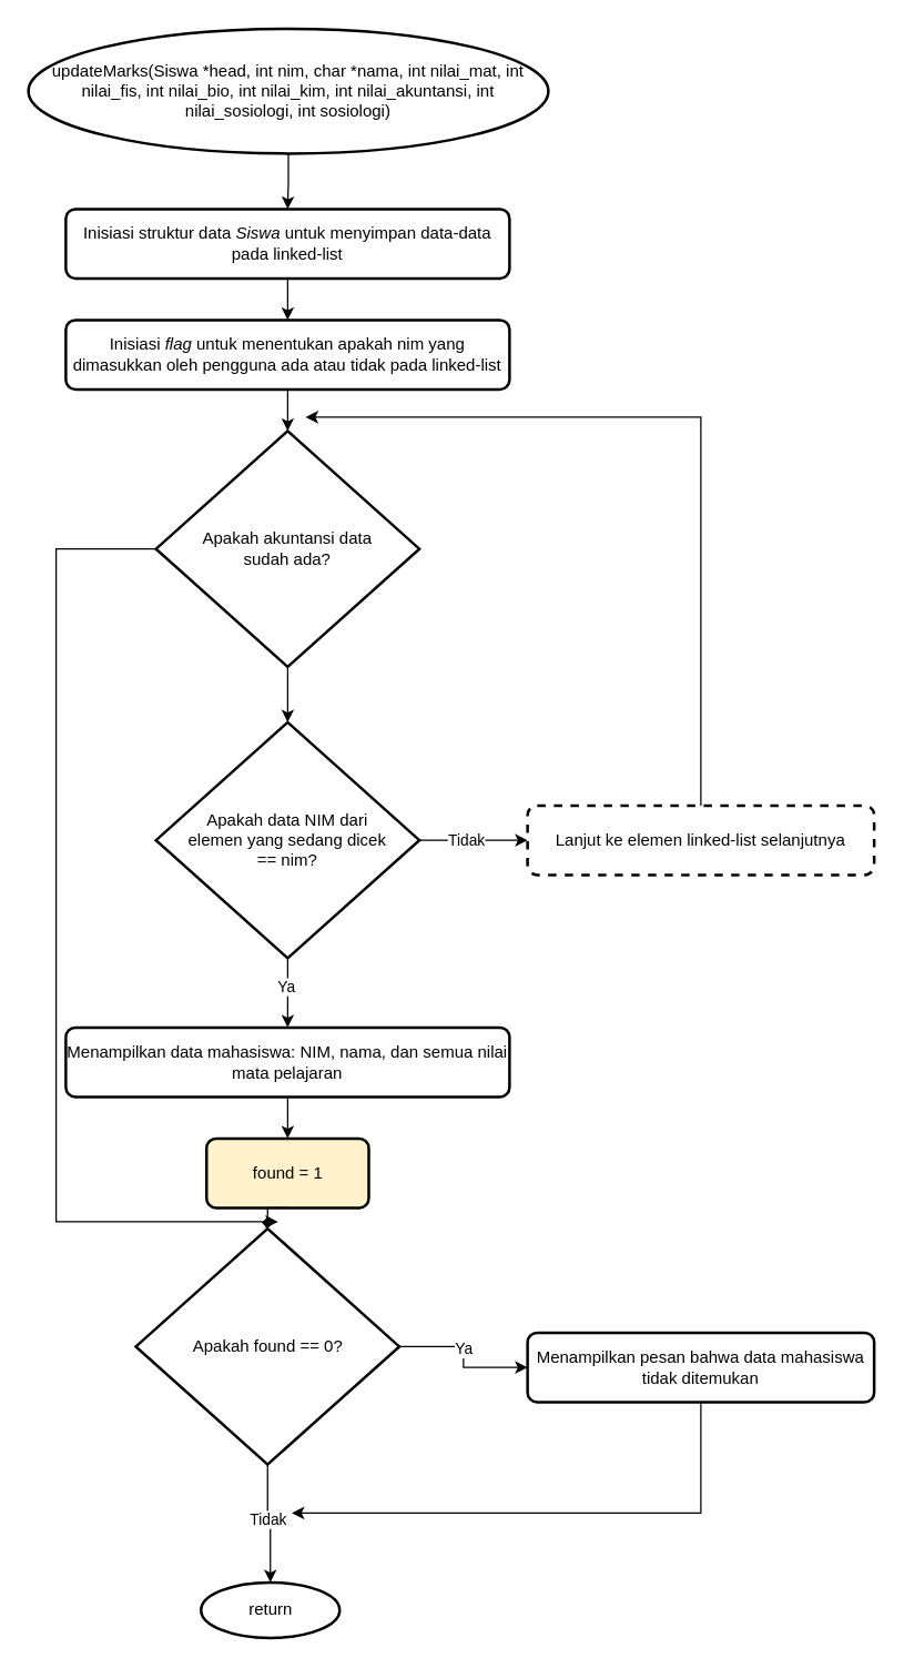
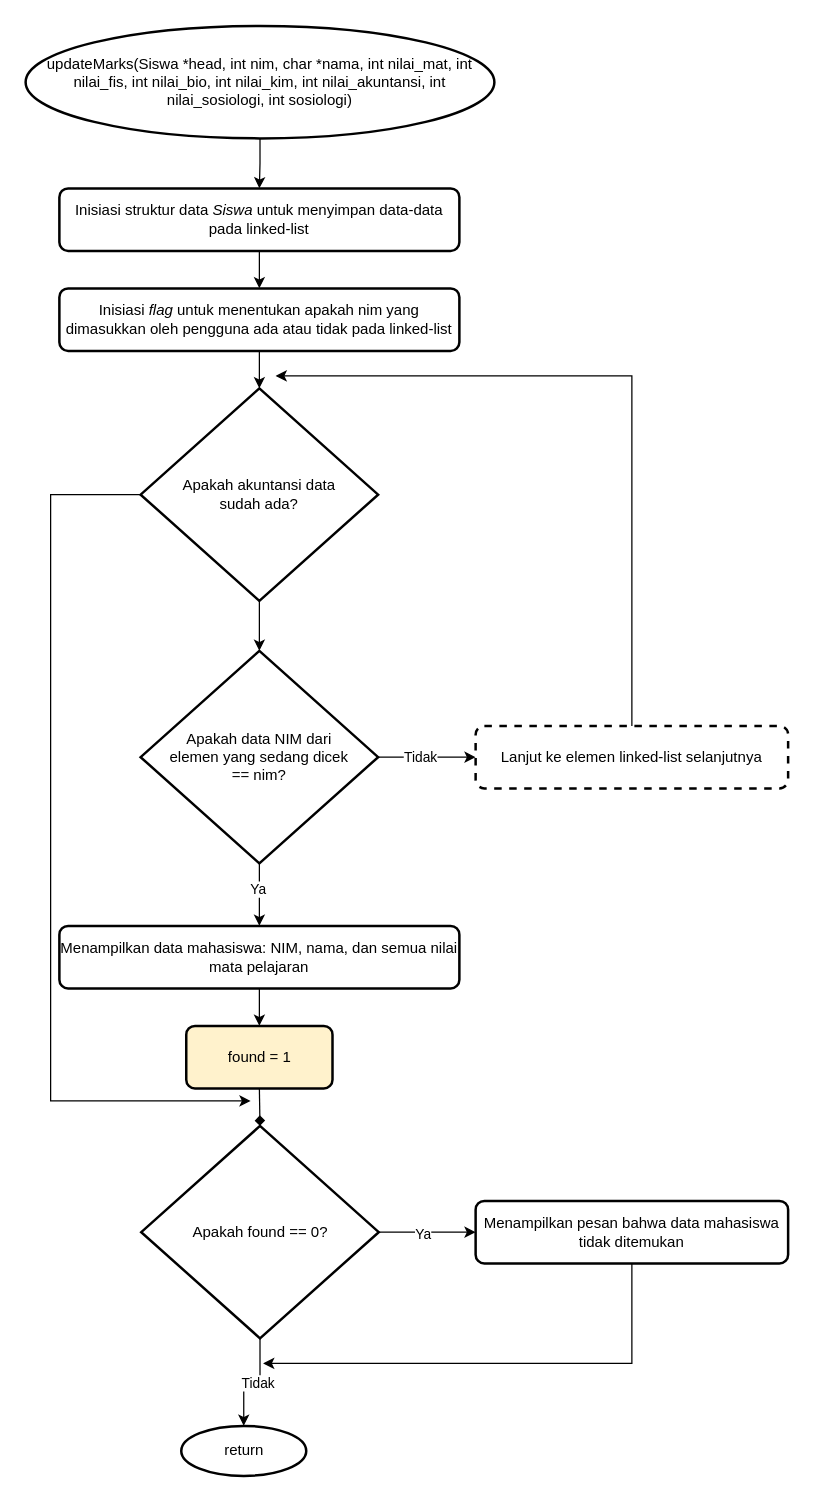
- <mxCell id="21" value="Apakah found == 0?" style="strokeWidth=2;html=1;shape=mxgraph.flowchart.decision;whiteSpace=wrap;" vertex="1" parent="1"><mxGeometry x="97.5" y="885" width="190" height="170" as="geometry" /></mxCell>
+ <mxCell id="21" value="Apakah found == 0?" style="strokeWidth=2;html=1;shape=mxgraph.flowchart.decision;whiteSpace=wrap;" vertex="1" parent="1"><mxGeometry x="112.5" y="900" width="190" height="170" as="geometry" /></mxCell>
